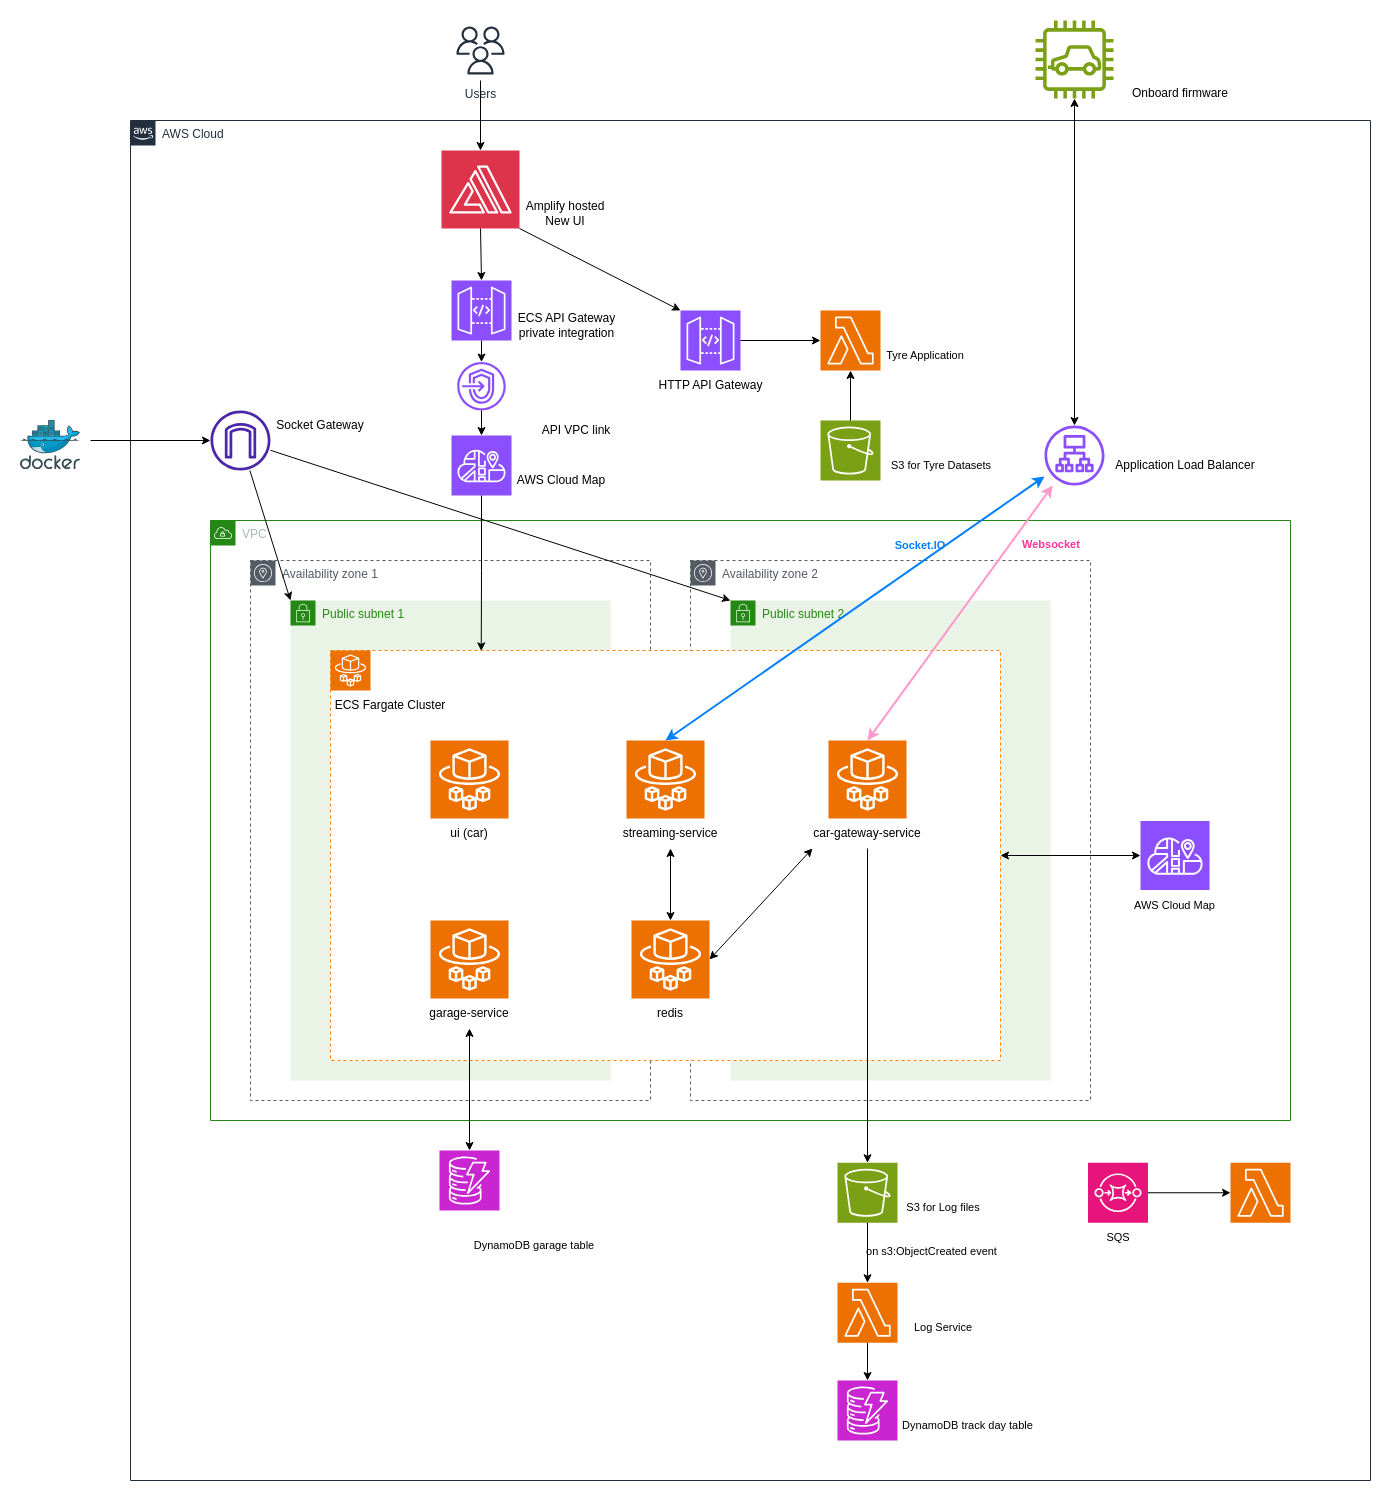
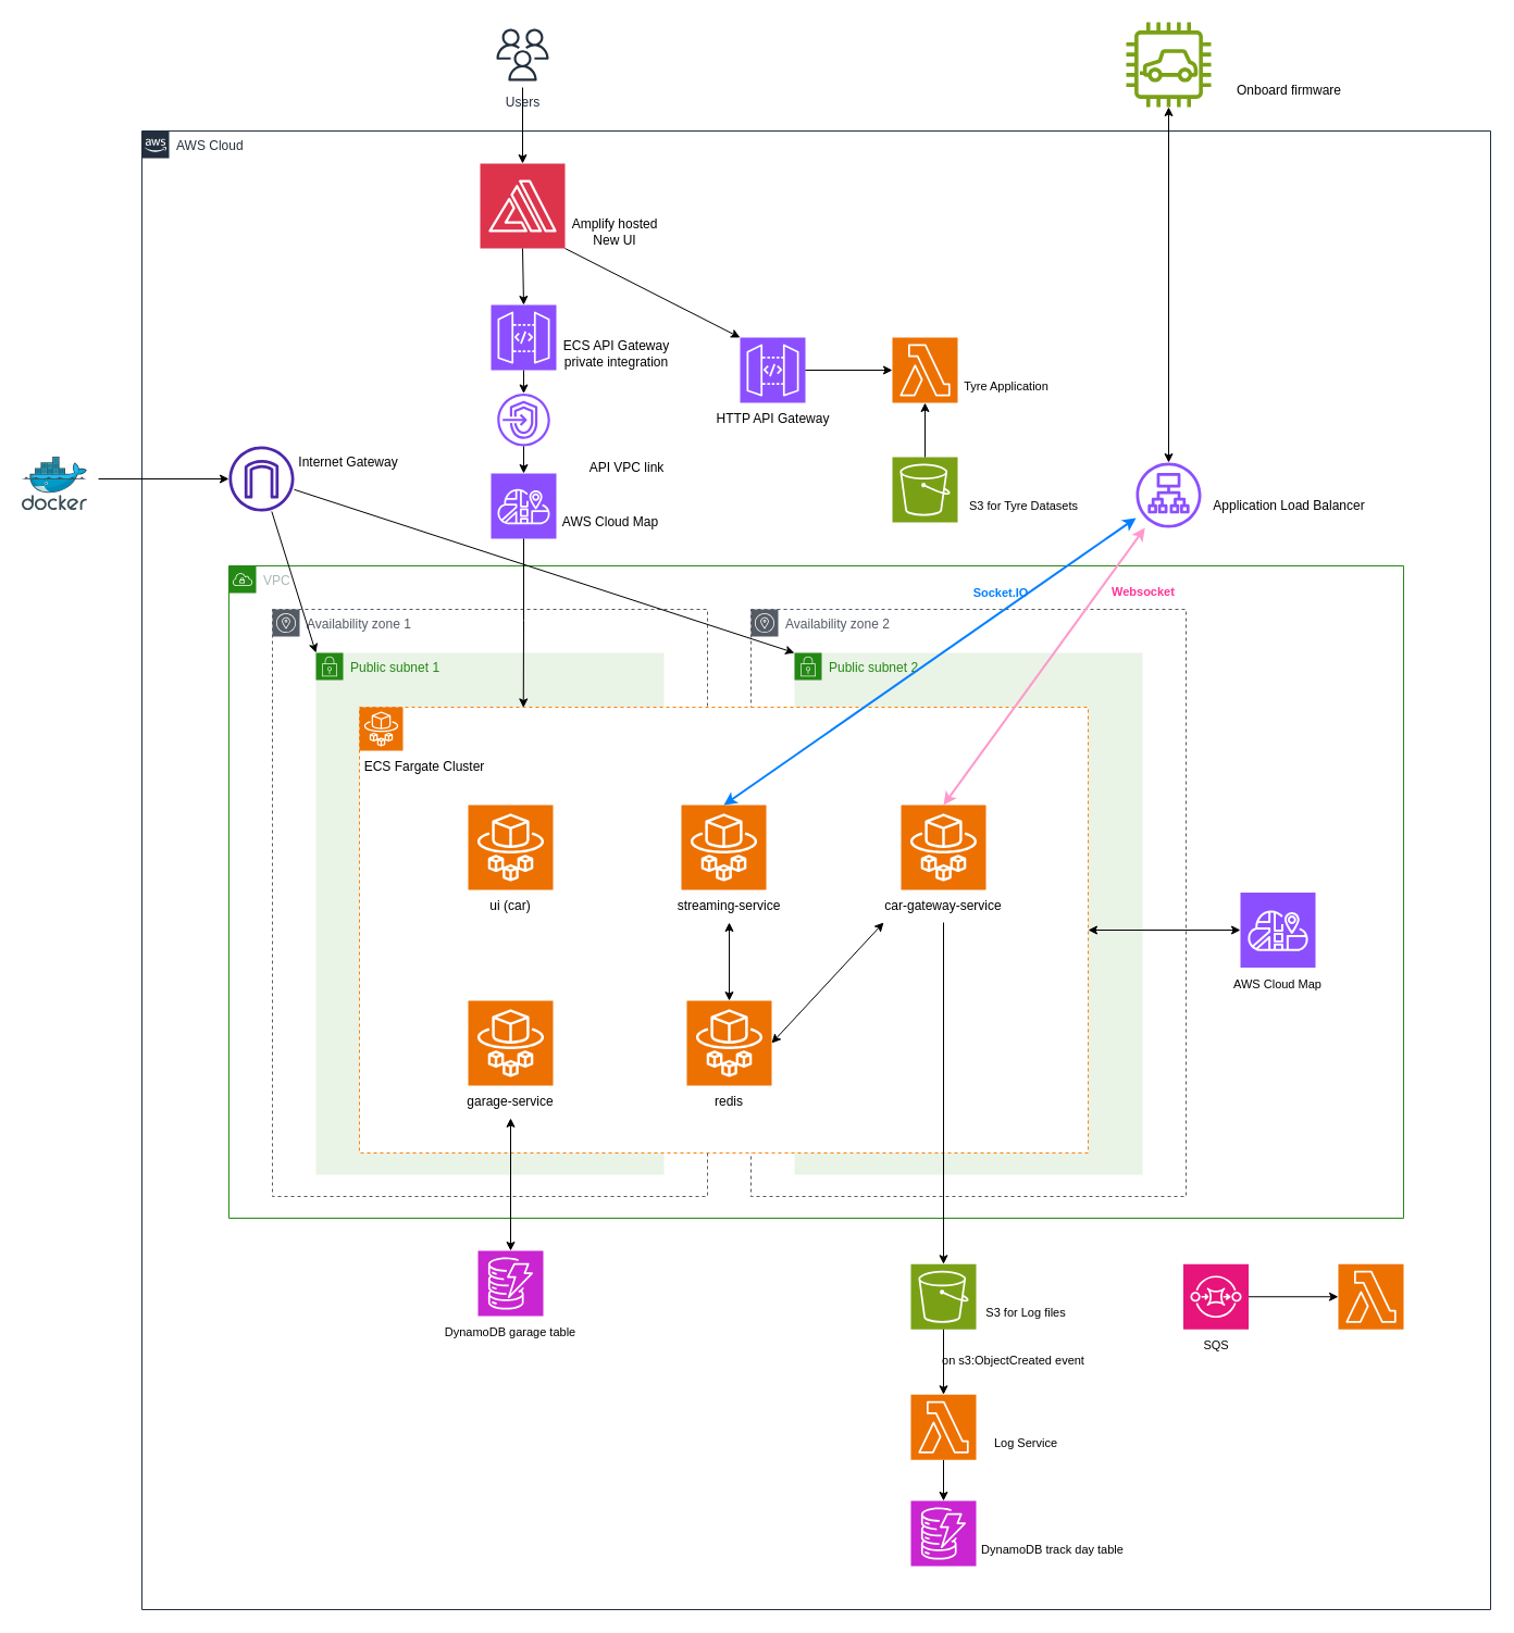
- <mxCell id="75" value="Onboard firmware" style="text;html=1;strokeColor=none;fillColor=none;align=center;verticalAlign=middle;whiteSpace=wrap;rounded=0;" parent="1" vertex="1"><mxGeometry x="1125" y="78" width="110" height="30" as="geometry" /></mxCell>
+ <mxCell id="75" value="Onboard firmware" style="text;html=1;strokeColor=none;fillColor=none;align=center;verticalAlign=middle;whiteSpace=wrap;rounded=0;" parent="1" vertex="1"><mxGeometry x="1130" y="68" width="110" height="30" as="geometry" /></mxCell>
- <mxCell id="37" value="Socket Gateway" style="text;html=1;strokeColor=none;fillColor=none;align=center;verticalAlign=middle;whiteSpace=wrap;rounded=0;" parent="2" vertex="1"><mxGeometry x="140" y="290" width="100" height="30" as="geometry" /></mxCell>
+ <mxCell id="37" value="Internet Gateway" style="text;html=1;strokeColor=none;fillColor=none;align=center;verticalAlign=middle;whiteSpace=wrap;rounded=0;" parent="2" vertex="1"><mxGeometry x="140" y="290" width="100" height="30" as="geometry" /></mxCell>
- <mxCell id="42" value="&lt;font style=&quot;font-size: 11px;&quot;&gt;DynamoDB garage table&lt;/font&gt;" style="text;html=1;strokeColor=none;fillColor=none;align=center;verticalAlign=middle;whiteSpace=wrap;rounded=0;" parent="2" vertex="1"><mxGeometry x="339" y="1110" width="130" height="30" as="geometry" /></mxCell>
+ <mxCell id="42" value="&lt;font style=&quot;font-size: 11px;&quot;&gt;DynamoDB garage table&lt;/font&gt;" style="text;html=1;strokeColor=none;fillColor=none;align=center;verticalAlign=middle;whiteSpace=wrap;rounded=0;" parent="2" vertex="1"><mxGeometry x="274" y="1090" width="130" height="30" as="geometry" /></mxCell>
